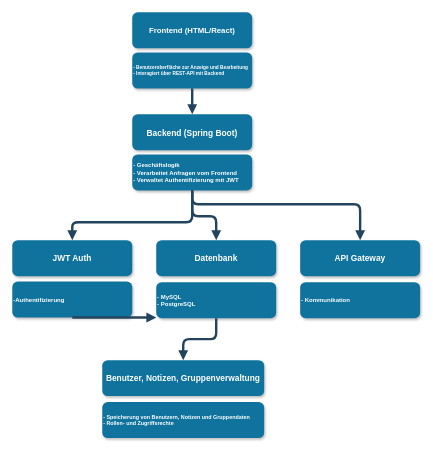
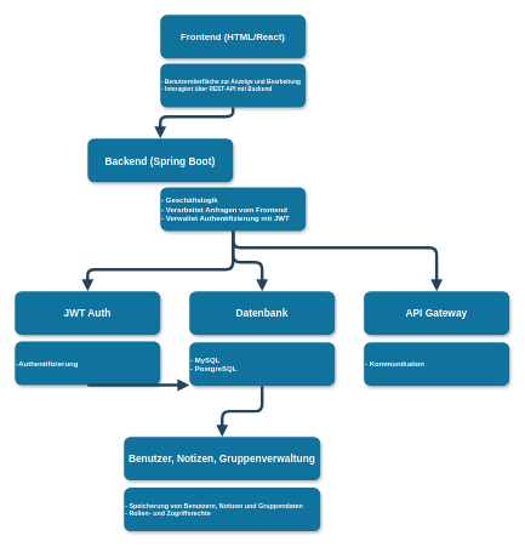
- <mxCell id="2" value="Backend (Spring Boot)" style="rounded=1;fillColor=#10739E;strokeColor=none;shadow=1;gradientColor=none;fontStyle=1;fontColor=#FFFFFF;fontSize=14;" parent="1" vertex="1"><mxGeometry x="220" y="190" width="200" height="60" as="geometry" /></mxCell>
+ <mxCell id="2" value="Backend (Spring Boot)" style="rounded=1;fillColor=#10739E;strokeColor=none;shadow=1;gradientColor=none;fontStyle=1;fontColor=#FFFFFF;fontSize=14;" parent="1" vertex="1"><mxGeometry x="120" y="190" width="200" height="60" as="geometry" /></mxCell>
